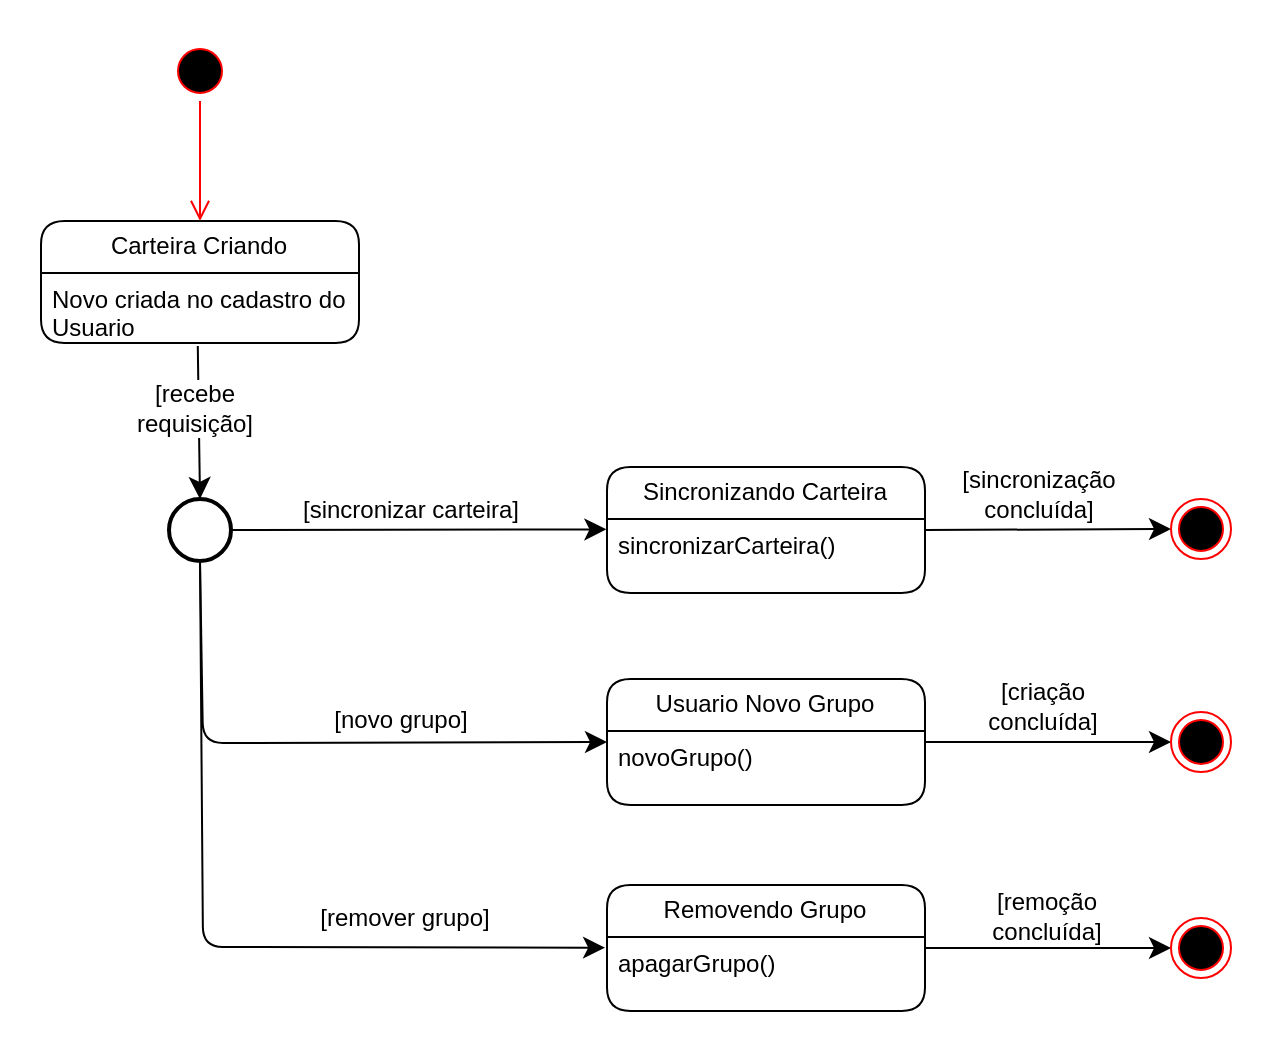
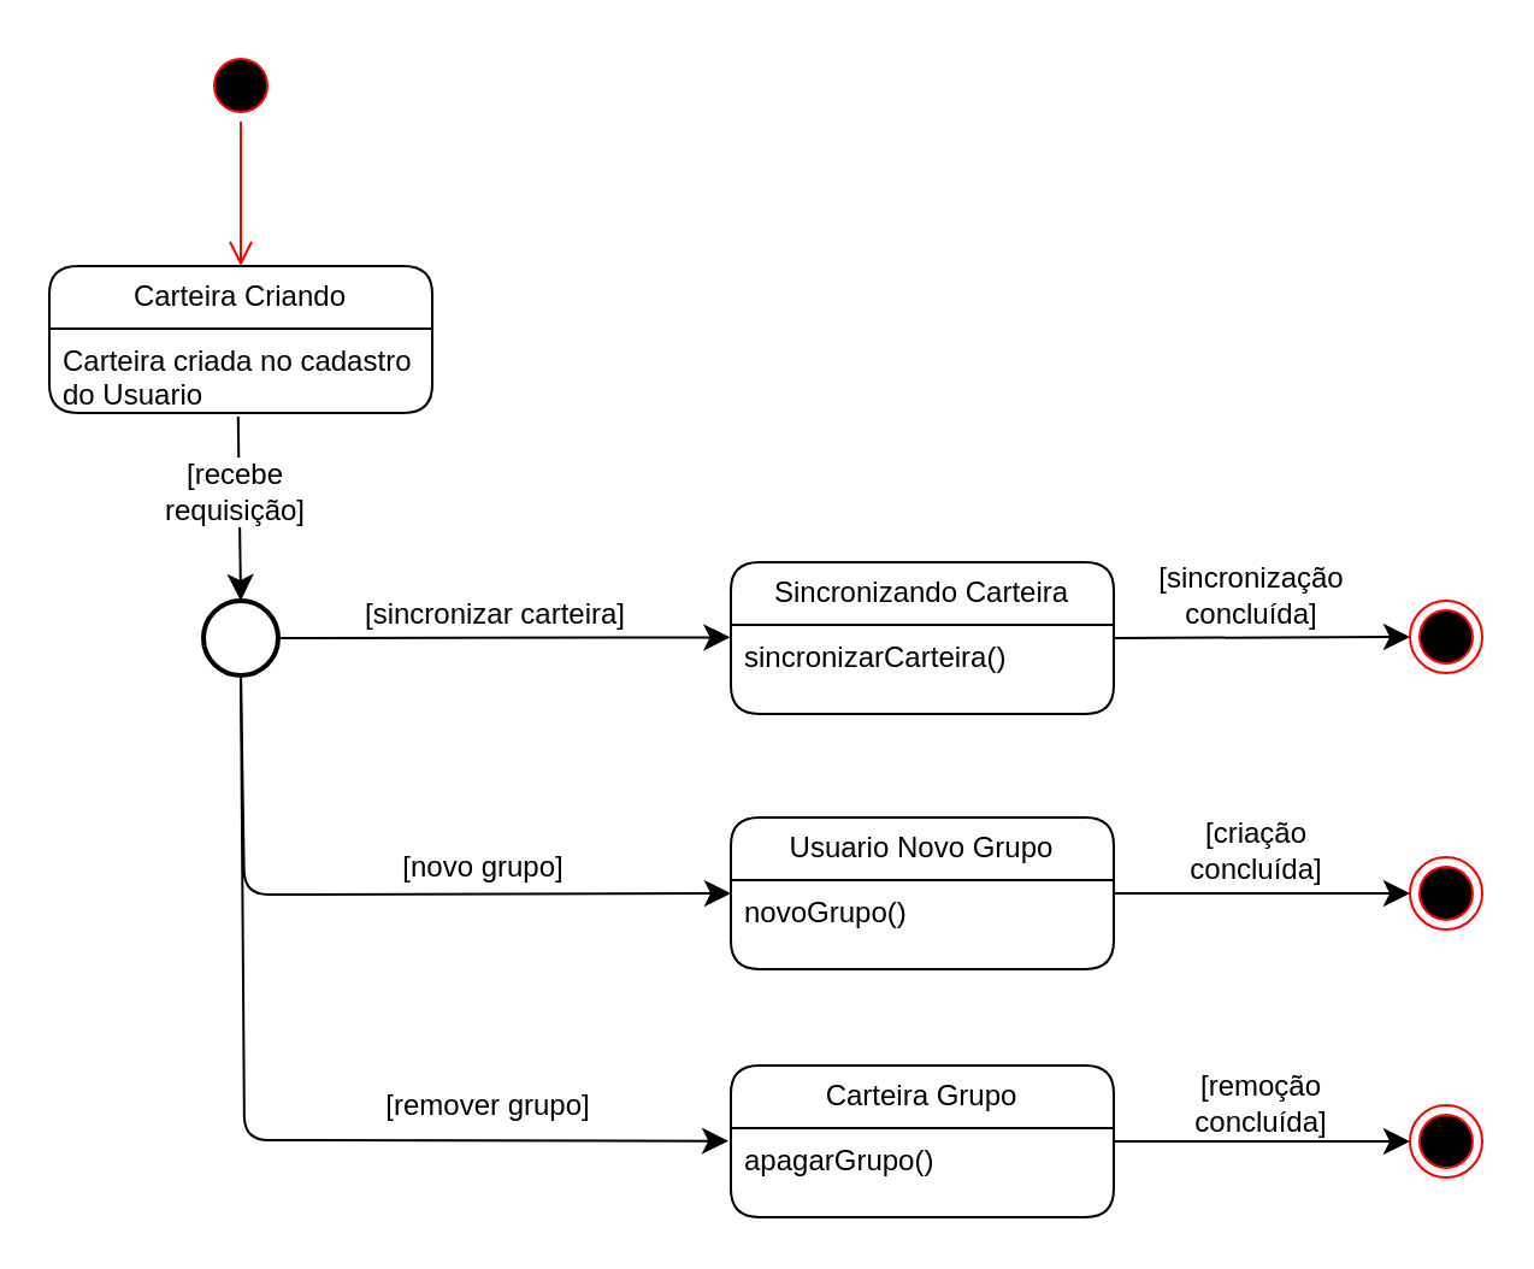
- <mxCell id="5" value="Novo criada no cadastro do Usuario" style="text;strokeColor=none;fillColor=none;align=left;verticalAlign=top;spacingLeft=4;spacingRight=4;overflow=hidden;rotatable=0;points=[[0,0.5],[1,0.5]];portConstraint=eastwest;whiteSpace=wrap;html=1;" vertex="1" parent="4"><mxGeometry y="26" width="159" height="35" as="geometry" /></mxCell>
+ <mxCell id="5" value="Carteira criada no cadastro do Usuario" style="text;strokeColor=none;fillColor=none;align=left;verticalAlign=top;spacingLeft=4;spacingRight=4;overflow=hidden;rotatable=0;points=[[0,0.5],[1,0.5]];portConstraint=eastwest;whiteSpace=wrap;html=1;" vertex="1" parent="4"><mxGeometry y="26" width="159" height="35" as="geometry" /></mxCell>
- <mxCell id="22" value="Removendo Grupo" style="swimlane;fontStyle=0;childLayout=stackLayout;horizontal=1;startSize=26;fillColor=none;horizontalStack=0;resizeParent=1;resizeParentMax=0;resizeLast=0;collapsible=1;marginBottom=0;whiteSpace=wrap;html=1;rounded=1;" vertex="1" parent="1"><mxGeometry x="303" y="442" width="159" height="63" as="geometry" /></mxCell>
+ <mxCell id="22" value="Carteira Grupo" style="swimlane;fontStyle=0;childLayout=stackLayout;horizontal=1;startSize=26;fillColor=none;horizontalStack=0;resizeParent=1;resizeParentMax=0;resizeLast=0;collapsible=1;marginBottom=0;whiteSpace=wrap;html=1;rounded=1;" vertex="1" parent="1"><mxGeometry x="303" y="442" width="159" height="63" as="geometry" /></mxCell>
